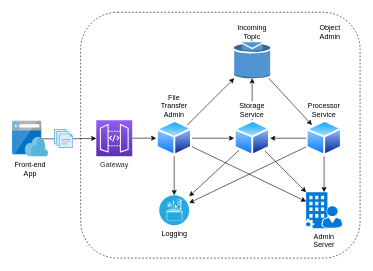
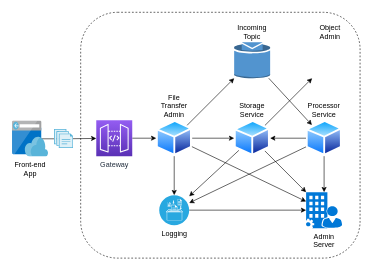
- <mxCell id="9" value="" style="edgeStyle=none;rounded=0;orthogonalLoop=1;jettySize=auto;html=1;" parent="1" source="27" target="22" edge="1"><mxGeometry relative="1" as="geometry" /></mxCell>
+ <mxCell id="9" value="" style="edgeStyle=none;rounded=0;orthogonalLoop=1;jettySize=auto;html=1;" parent="1" source="27" target="16" edge="1"><mxGeometry relative="1" as="geometry" /></mxCell>
+ <mxCell id="11" value="" style="edgeStyle=none;rounded=0;orthogonalLoop=1;jettySize=auto;html=1;" parent="1" source="24" target="23" edge="1"><mxGeometry relative="1" as="geometry" /></mxCell>
